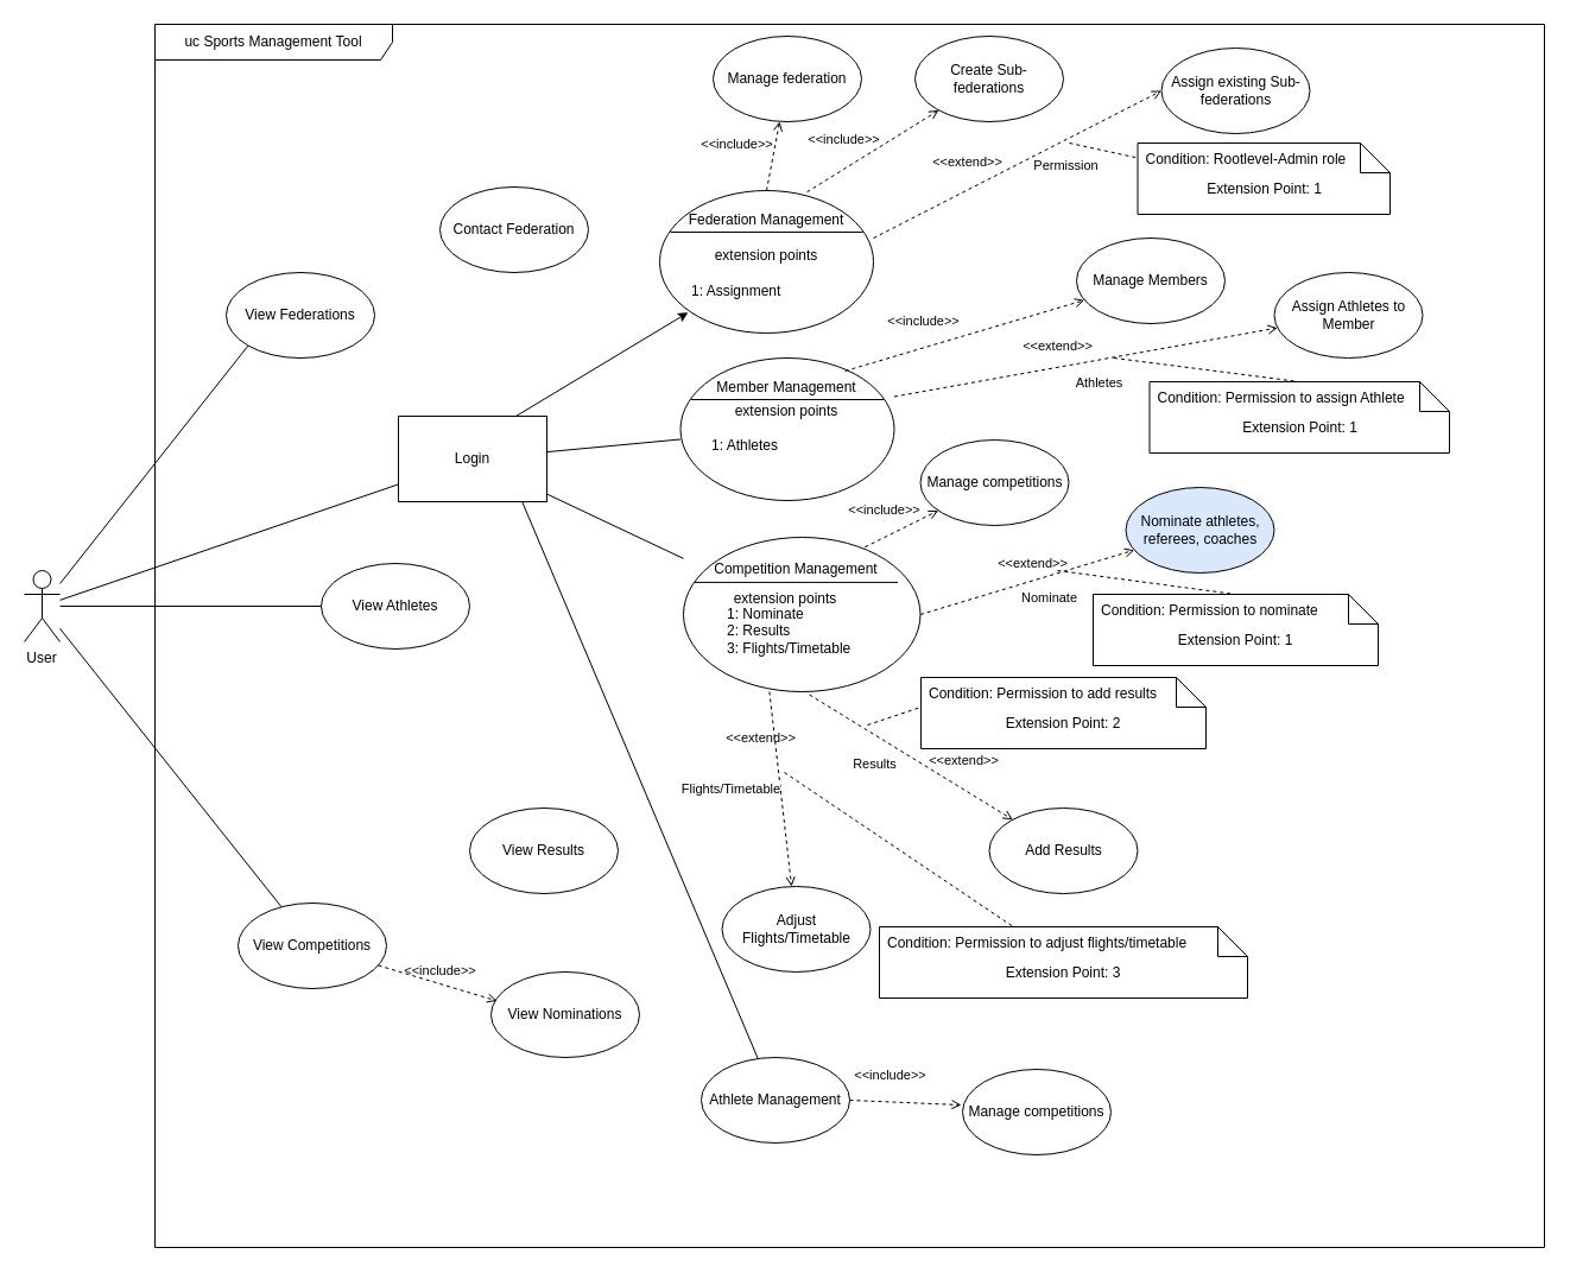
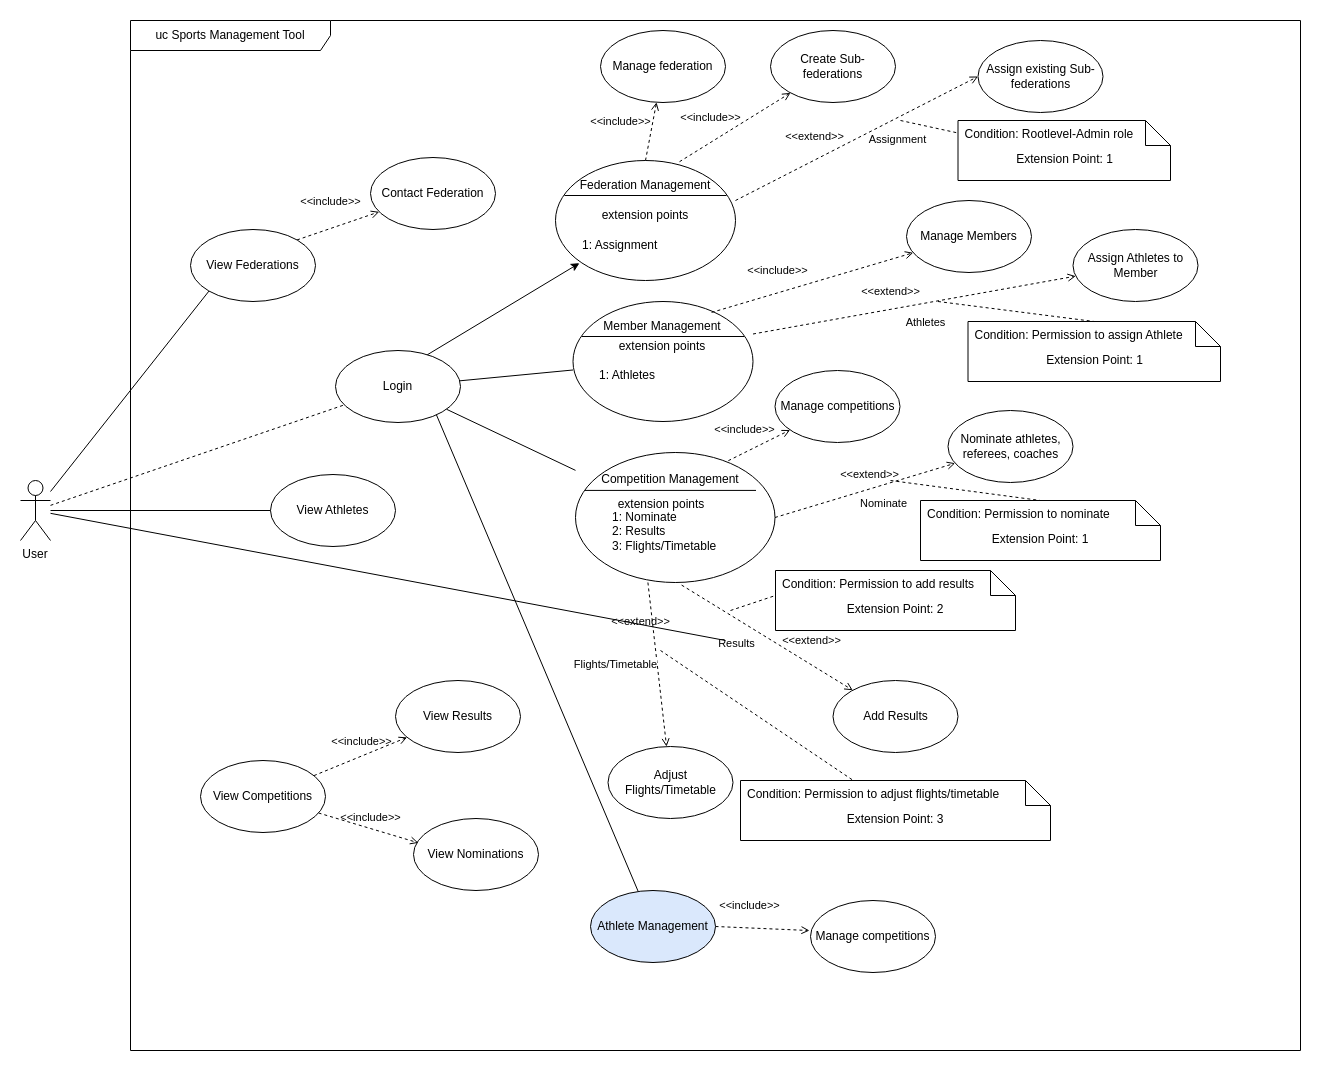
- <mxCell id="77" value="Permission" style="edgeLabel;html=1;align=center;verticalAlign=middle;resizable=0;points=[];" vertex="1" connectable="0" parent="3"><mxGeometry x="760" y="120" as="geometry"><mxPoint x="6" y="-2" as="offset" /></mxGeometry></mxCell>
+ <mxCell id="77" value="Assignment" style="edgeLabel;html=1;align=center;verticalAlign=middle;resizable=0;points=[];" vertex="1" connectable="0" parent="3"><mxGeometry x="760" y="120" as="geometry"><mxPoint x="6" y="-2" as="offset" /></mxGeometry></mxCell>
+ <mxCell id="31" value="&amp;lt;&amp;lt;include&lt;span style=&quot;background-color: transparent; color: light-dark(rgb(0, 0, 0), rgb(255, 255, 255));&quot;&gt;&amp;gt;&amp;gt;&lt;/span&gt;" style="endArrow=open;html=1;rounded=0;align=center;verticalAlign=bottom;dashed=1;endFill=0;labelBackgroundColor=none;exitX=1;exitY=0;exitDx=0;exitDy=0;" edge="1" parent="3" source="84" target="33"><mxGeometry x="-0.051" y="17" relative="1" as="geometry"><mxPoint x="185.7" y="218.5" as="sourcePoint" /><mxPoint x="317" y="220" as="targetPoint" /><mxPoint as="offset" /></mxGeometry></mxCell>
+ <mxCell id="32" value="" style="resizable=0;html=1;align=center;verticalAlign=top;labelBackgroundColor=none;" connectable="0" vertex="1" parent="31"><mxGeometry relative="1" as="geometry" /></mxCell>
- <mxCell id="25" value="Login" style="html=1;whiteSpace=wrap;rounded=0;" vertex="1" parent="3"><mxGeometry x="205" y="330" width="125" height="72" as="geometry" /></mxCell>
+ <mxCell id="25" value="Login" style="ellipse;html=1;whiteSpace=wrap;" vertex="1" parent="3"><mxGeometry x="205" y="330" width="125" height="72" as="geometry" /></mxCell>
- <mxCell id="53" value="Nominate athletes, referees, coaches" style="ellipse;html=1;whiteSpace=wrap;fillColor=#dae8fc;" vertex="1" parent="3"><mxGeometry x="817.5" y="390" width="125" height="72" as="geometry" /></mxCell>
+ <mxCell id="53" value="Nominate athletes, referees, coaches" style="ellipse;html=1;whiteSpace=wrap;" vertex="1" parent="3"><mxGeometry x="817.5" y="390" width="125" height="72" as="geometry" /></mxCell>
- <mxCell id="85" style="endArrow=none;" edge="1" parent="1" source="2" target="25"><mxGeometry relative="1" as="geometry"><mxPoint x="220" y="620" as="sourcePoint" /><mxPoint x="230" y="516.842" as="targetPoint" /></mxGeometry></mxCell>
+ <mxCell id="85" style="endArrow=none;dashed=1;" edge="1" parent="1" source="2" target="25"><mxGeometry relative="1" as="geometry"><mxPoint x="220" y="620" as="sourcePoint" /><mxPoint x="230" y="516.842" as="targetPoint" /></mxGeometry></mxCell>
- <mxCell id="87" style="endArrow=none;" edge="1" parent="1" source="2" target="34"><mxGeometry relative="1" as="geometry"><mxPoint x="220" y="780" as="sourcePoint" /><mxPoint x="228.605" y="880" as="targetPoint" /></mxGeometry></mxCell>
+ <mxCell id="87" style="endArrow=none;" edge="1" parent="1" source="2" target="65"><mxGeometry relative="1" as="geometry"><mxPoint x="220" y="780" as="sourcePoint" /><mxPoint x="228.605" y="880" as="targetPoint" /></mxGeometry></mxCell>
+ <mxCell id="23" value="&amp;lt;&amp;lt;include&lt;span style=&quot;background-color: transparent; color: light-dark(rgb(0, 0, 0), rgb(255, 255, 255));&quot;&gt;&amp;gt;&amp;gt;&lt;/span&gt;" style="endArrow=open;html=1;rounded=0;align=center;verticalAlign=bottom;dashed=1;endFill=0;labelBackgroundColor=none;" edge="1" parent="3" source="34" target="27"><mxGeometry x="0.063" y="5" relative="1" as="geometry"><mxPoint x="220" y="778.28" as="sourcePoint" /><mxPoint x="420" y="740" as="targetPoint" /><mxPoint as="offset" /></mxGeometry></mxCell>
+ <mxCell id="24" value="" style="resizable=0;html=1;align=center;verticalAlign=top;labelBackgroundColor=none;" connectable="0" vertex="1" parent="23"><mxGeometry relative="1" as="geometry" /></mxCell>
- <mxCell id="83" value="Athlete Management" style="ellipse;html=1;whiteSpace=wrap;" vertex="1" parent="3"><mxGeometry x="460" y="870" width="125" height="72" as="geometry" /></mxCell>
+ <mxCell id="83" value="Athlete Management" style="ellipse;html=1;whiteSpace=wrap;fillColor=#dae8fc;" vertex="1" parent="3"><mxGeometry x="460" y="870" width="125" height="72" as="geometry" /></mxCell>
